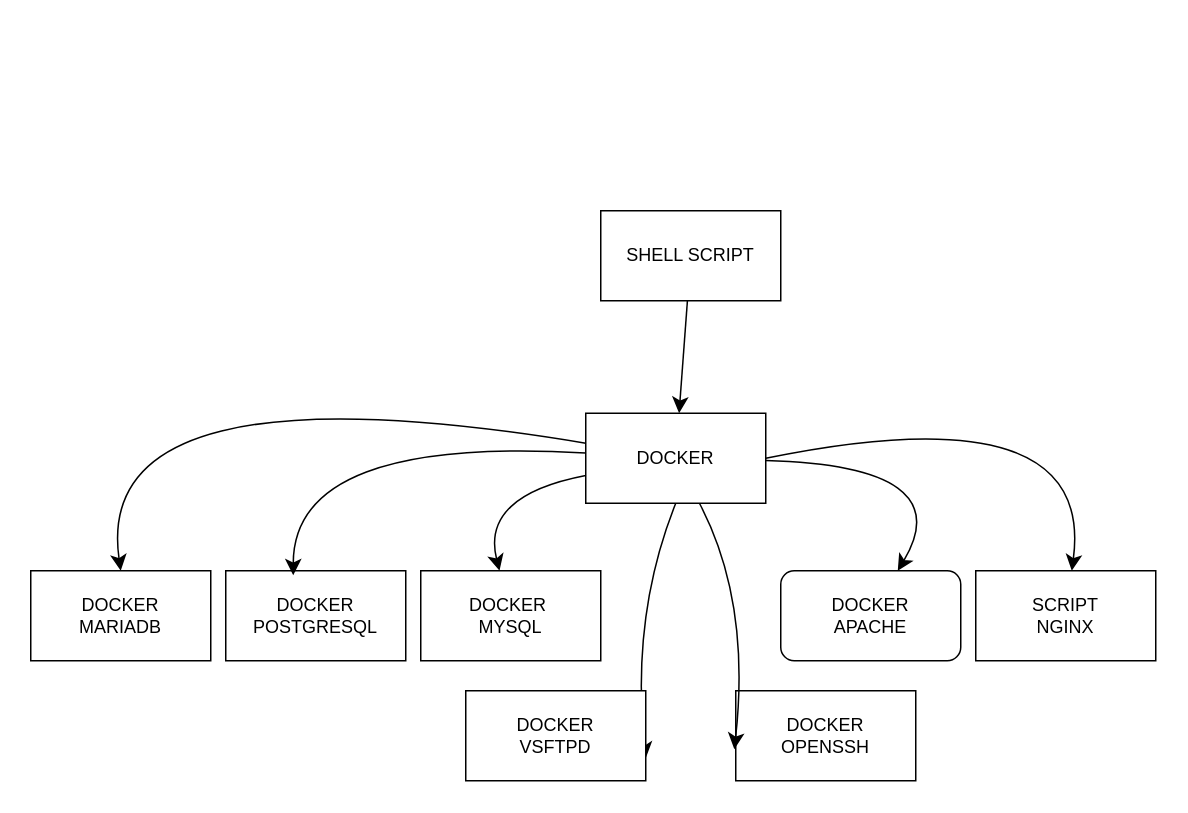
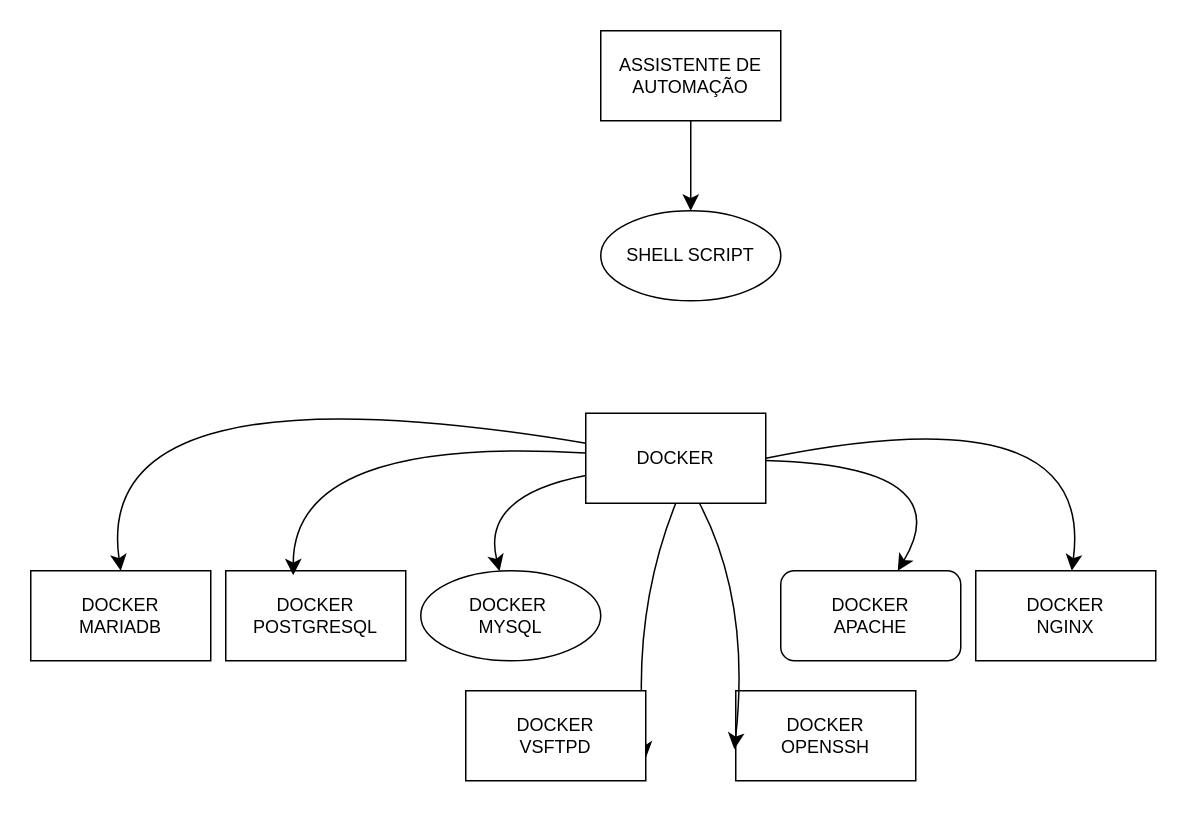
+ <mxCell id="3" value="ASSISTENTE DE AUTOMAÇÃO" style="rounded=0;whiteSpace=wrap;html=1;" vertex="1" parent="1"><mxGeometry x="400" y="20" width="120" height="60" as="geometry" /></mxCell>
+ <mxCell id="2" style="edgeStyle=none;curved=1;rounded=0;orthogonalLoop=1;jettySize=auto;html=1;fontSize=12;startSize=8;endSize=8;" edge="1" parent="1" source="3" target="5"><mxGeometry relative="1" as="geometry" /></mxCell>
- <mxCell id="5" value="SHELL SCRIPT" style="rounded=0;whiteSpace=wrap;html=1;" vertex="1" parent="1"><mxGeometry x="400" y="140" width="120" height="60" as="geometry" /></mxCell>
+ <mxCell id="5" value="SHELL SCRIPT" style="ellipse;whiteSpace=wrap;html=1;" vertex="1" parent="1"><mxGeometry x="400" y="140" width="120" height="60" as="geometry" /></mxCell>
- <mxCell id="4" style="edgeStyle=none;curved=1;rounded=0;orthogonalLoop=1;jettySize=auto;html=1;fontSize=12;startSize=8;endSize=8;" edge="1" parent="1" source="5" target="11"><mxGeometry relative="1" as="geometry" /></mxCell>
- <mxCell id="12" value="DOCKER&amp;nbsp;&lt;div&gt;MYSQL&lt;/div&gt;" style="rounded=0;whiteSpace=wrap;html=1;" vertex="1" parent="1"><mxGeometry x="280" y="380" width="120" height="60" as="geometry" /></mxCell>
+ <mxCell id="12" value="DOCKER&amp;nbsp;&lt;div&gt;MYSQL&lt;/div&gt;" style="ellipse;whiteSpace=wrap;html=1;" vertex="1" parent="1"><mxGeometry x="280" y="380" width="120" height="60" as="geometry" /></mxCell>
- <mxCell id="16" value="SCRIPT&lt;div&gt;NGINX&lt;/div&gt;" style="rounded=0;whiteSpace=wrap;html=1;" vertex="1" parent="1"><mxGeometry x="650" y="380" width="120" height="60" as="geometry" /></mxCell>
+ <mxCell id="16" value="DOCKER&lt;div&gt;NGINX&lt;/div&gt;" style="rounded=0;whiteSpace=wrap;html=1;" vertex="1" parent="1"><mxGeometry x="650" y="380" width="120" height="60" as="geometry" /></mxCell>
